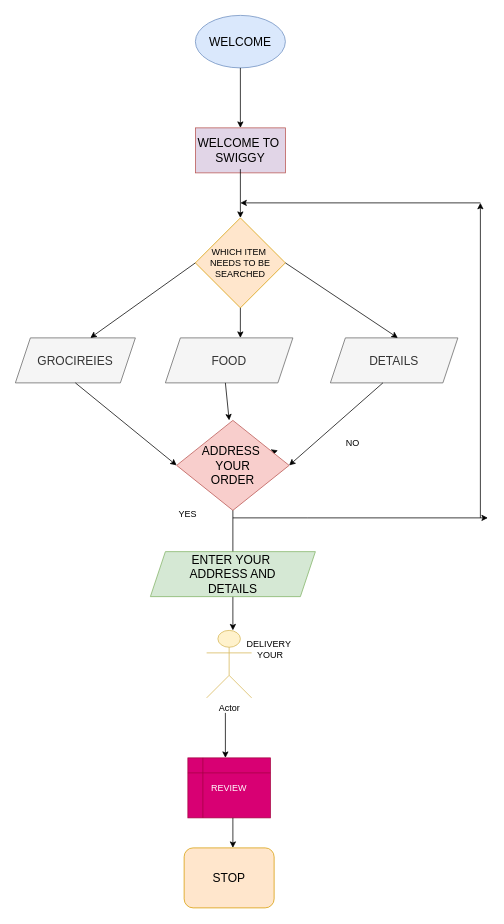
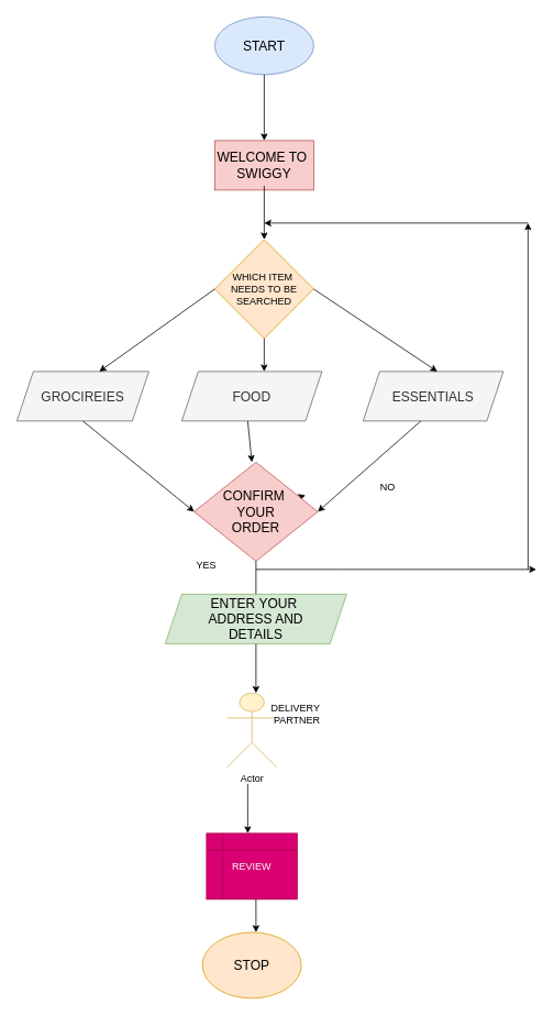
- <mxCell id="2" value="&lt;font size=&quot;3&quot;&gt;WELCOME&lt;/font&gt;" style="ellipse;whiteSpace=wrap;html=1;fillColor=#dae8fc;strokeColor=#6c8ebf;" vertex="1" parent="1"><mxGeometry x="260" y="20" width="120" height="70" as="geometry" /></mxCell>
+ <mxCell id="2" value="&lt;font size=&quot;3&quot;&gt;START&lt;/font&gt;" style="ellipse;whiteSpace=wrap;html=1;fillColor=#dae8fc;strokeColor=#6c8ebf;" vertex="1" parent="1"><mxGeometry x="260" y="20" width="120" height="70" as="geometry" /></mxCell>
- <mxCell id="10" value="&lt;font size=&quot;3&quot;&gt;WELCOME TO&amp;nbsp;&lt;/font&gt;&lt;div&gt;&lt;font size=&quot;3&quot;&gt;SWIGGY&lt;/font&gt;&lt;/div&gt;" style="rounded=0;whiteSpace=wrap;html=1;fillColor=#e1d5e7;strokeColor=#b85450;" vertex="1" parent="1"><mxGeometry x="260" y="170" width="120" height="60" as="geometry" /></mxCell>
+ <mxCell id="10" value="&lt;font size=&quot;3&quot;&gt;WELCOME TO&amp;nbsp;&lt;/font&gt;&lt;div&gt;&lt;font size=&quot;3&quot;&gt;SWIGGY&lt;/font&gt;&lt;/div&gt;" style="rounded=0;whiteSpace=wrap;html=1;fillColor=#f8cecc;strokeColor=#b85450;" vertex="1" parent="1"><mxGeometry x="260" y="170" width="120" height="60" as="geometry" /></mxCell>
- <mxCell id="5" value="&lt;font size=&quot;3&quot;&gt;DETAILS&lt;/font&gt;" style="shape=parallelogram;perimeter=parallelogramPerimeter;whiteSpace=wrap;html=1;fixedSize=1;fillColor=#f5f5f5;fontColor=#333333;strokeColor=#666666;" vertex="1" parent="1"><mxGeometry x="440" y="450" width="170" height="60" as="geometry" /></mxCell>
+ <mxCell id="5" value="&lt;font size=&quot;3&quot;&gt;ESSENTIALS&lt;/font&gt;" style="shape=parallelogram;perimeter=parallelogramPerimeter;whiteSpace=wrap;html=1;fixedSize=1;fillColor=#f5f5f5;fontColor=#333333;strokeColor=#666666;" vertex="1" parent="1"><mxGeometry x="440" y="450" width="170" height="60" as="geometry" /></mxCell>
- <mxCell id="23" value="&lt;font size=&quot;3&quot;&gt;ADDRESS&amp;nbsp;&lt;/font&gt;&lt;div&gt;&lt;font size=&quot;3&quot;&gt;YOUR&lt;/font&gt;&lt;/div&gt;&lt;div&gt;&lt;font size=&quot;3&quot;&gt;ORDER&lt;/font&gt;&lt;/div&gt;" style="rhombus;whiteSpace=wrap;html=1;fillColor=#f8cecc;strokeColor=#b85450;" vertex="1" parent="1"><mxGeometry x="235" y="560" width="150" height="120" as="geometry" /></mxCell>
+ <mxCell id="23" value="&lt;font size=&quot;3&quot;&gt;CONFIRM&amp;nbsp;&lt;/font&gt;&lt;div&gt;&lt;font size=&quot;3&quot;&gt;YOUR&lt;/font&gt;&lt;/div&gt;&lt;div&gt;&lt;font size=&quot;3&quot;&gt;ORDER&lt;/font&gt;&lt;/div&gt;" style="rhombus;whiteSpace=wrap;html=1;fillColor=#f8cecc;strokeColor=#b85450;" vertex="1" parent="1"><mxGeometry x="235" y="560" width="150" height="120" as="geometry" /></mxCell>
- <mxCell id="25" value="&lt;font size=&quot;3&quot;&gt;ENTER YOUR&amp;nbsp;&lt;/font&gt;&lt;div&gt;&lt;font size=&quot;3&quot;&gt;ADDRESS AND&lt;/font&gt;&lt;/div&gt;&lt;div&gt;&lt;font size=&quot;3&quot;&gt;DETAILS&lt;/font&gt;&lt;/div&gt;" style="shape=parallelogram;perimeter=parallelogramPerimeter;whiteSpace=wrap;html=1;fixedSize=1;fillColor=#d5e8d4;strokeColor=#82b366;" vertex="1" parent="1"><mxGeometry x="200" y="735" width="220" height="60" as="geometry" /></mxCell>
+ <mxCell id="25" value="&lt;font size=&quot;3&quot;&gt;ENTER YOUR&amp;nbsp;&lt;/font&gt;&lt;div&gt;&lt;font size=&quot;3&quot;&gt;ADDRESS AND&lt;/font&gt;&lt;/div&gt;&lt;div&gt;&lt;font size=&quot;3&quot;&gt;DETAILS&lt;/font&gt;&lt;/div&gt;" style="shape=parallelogram;perimeter=parallelogramPerimeter;whiteSpace=wrap;html=1;fixedSize=1;fillColor=#d5e8d4;strokeColor=#82b366;" vertex="1" parent="1"><mxGeometry x="200" y="720" width="220" height="60" as="geometry" /></mxCell>
- <mxCell id="9" value="DELIVERY&amp;nbsp;&lt;div&gt;YOUR&lt;/div&gt;" style="text;html=1;align=center;verticalAlign=middle;whiteSpace=wrap;rounded=0;" vertex="1" parent="1"><mxGeometry x="330" y="850" width="60" height="30" as="geometry" /></mxCell>
+ <mxCell id="9" value="DELIVERY&amp;nbsp;&lt;div&gt;PARTNER&lt;/div&gt;" style="text;html=1;align=center;verticalAlign=middle;whiteSpace=wrap;rounded=0;" vertex="1" parent="1"><mxGeometry x="330" y="850" width="60" height="30" as="geometry" /></mxCell>
- <mxCell id="6" value="&lt;font size=&quot;3&quot;&gt;STOP&lt;/font&gt;" style="whiteSpace=wrap;html=1;fillColor=#ffe6cc;strokeColor=#d79b00;rounded=1;" vertex="1" parent="1"><mxGeometry x="245" y="1130" width="120" height="80" as="geometry" /></mxCell>
+ <mxCell id="6" value="&lt;font size=&quot;3&quot;&gt;STOP&lt;/font&gt;" style="ellipse;whiteSpace=wrap;html=1;fillColor=#ffe6cc;strokeColor=#d79b00;" vertex="1" parent="1"><mxGeometry x="245" y="1130" width="120" height="80" as="geometry" /></mxCell>
